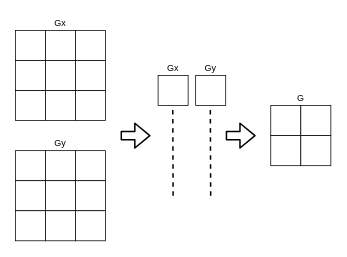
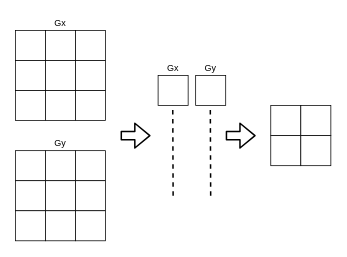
- <mxCell id="34" value="G" style="text;html=1;strokeColor=none;fillColor=none;align=center;verticalAlign=middle;whiteSpace=wrap;rounded=0;" vertex="1" parent="1"><mxGeometry x="380" y="120" width="40" height="20" as="geometry" /></mxCell>
